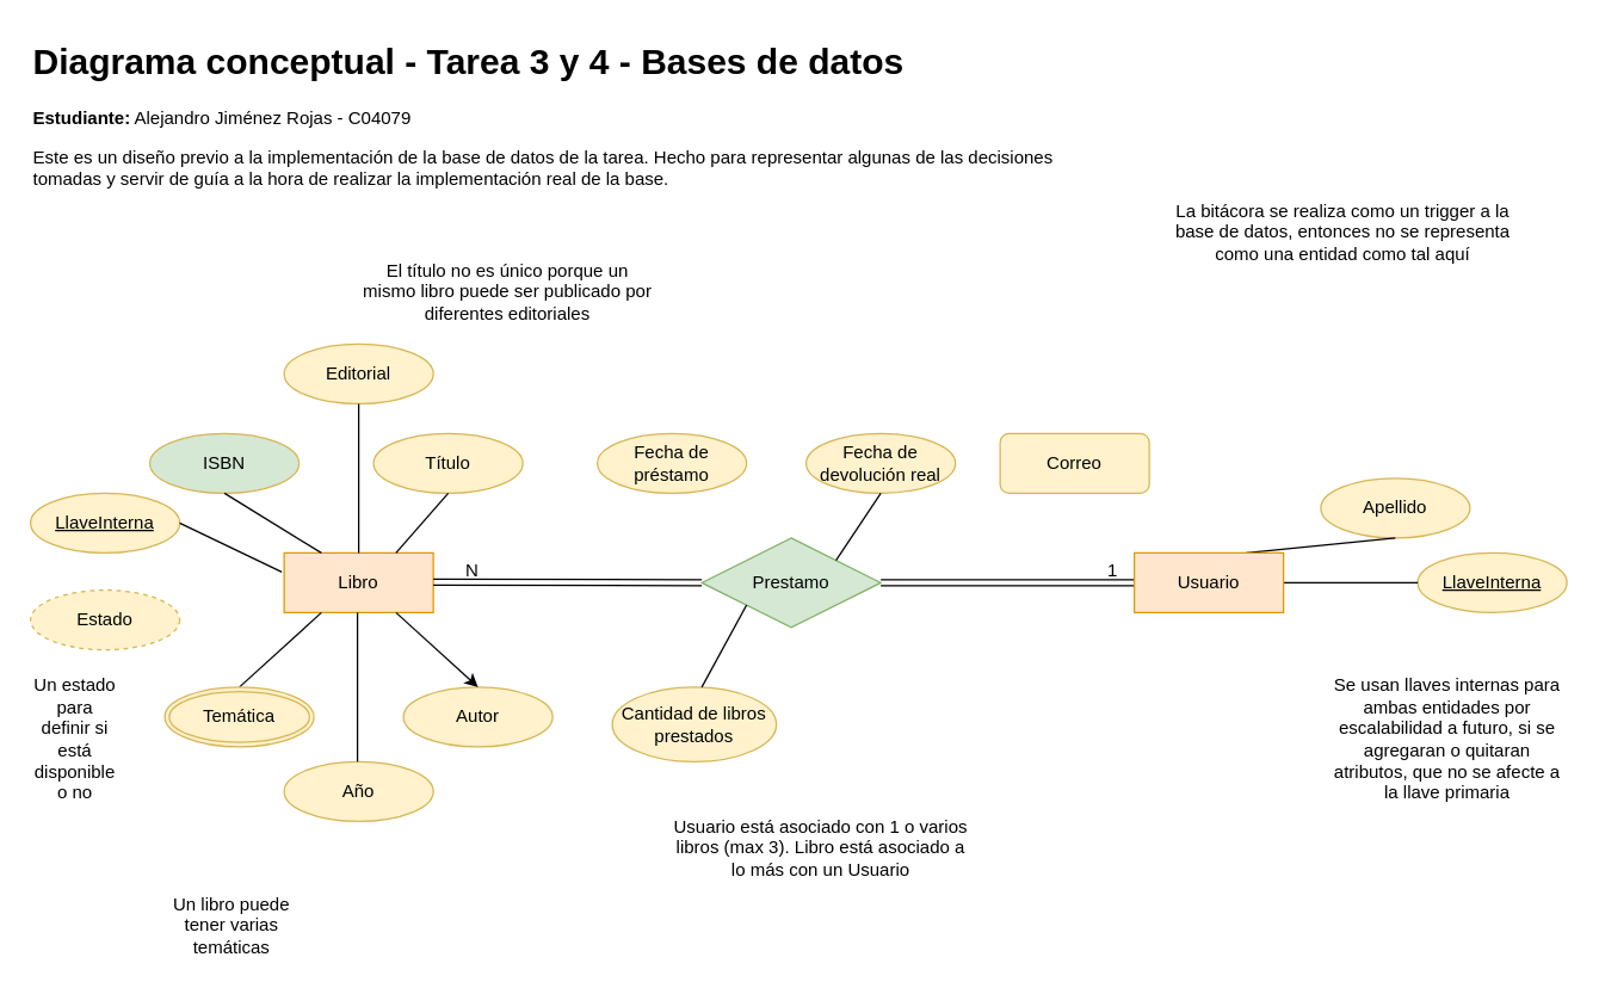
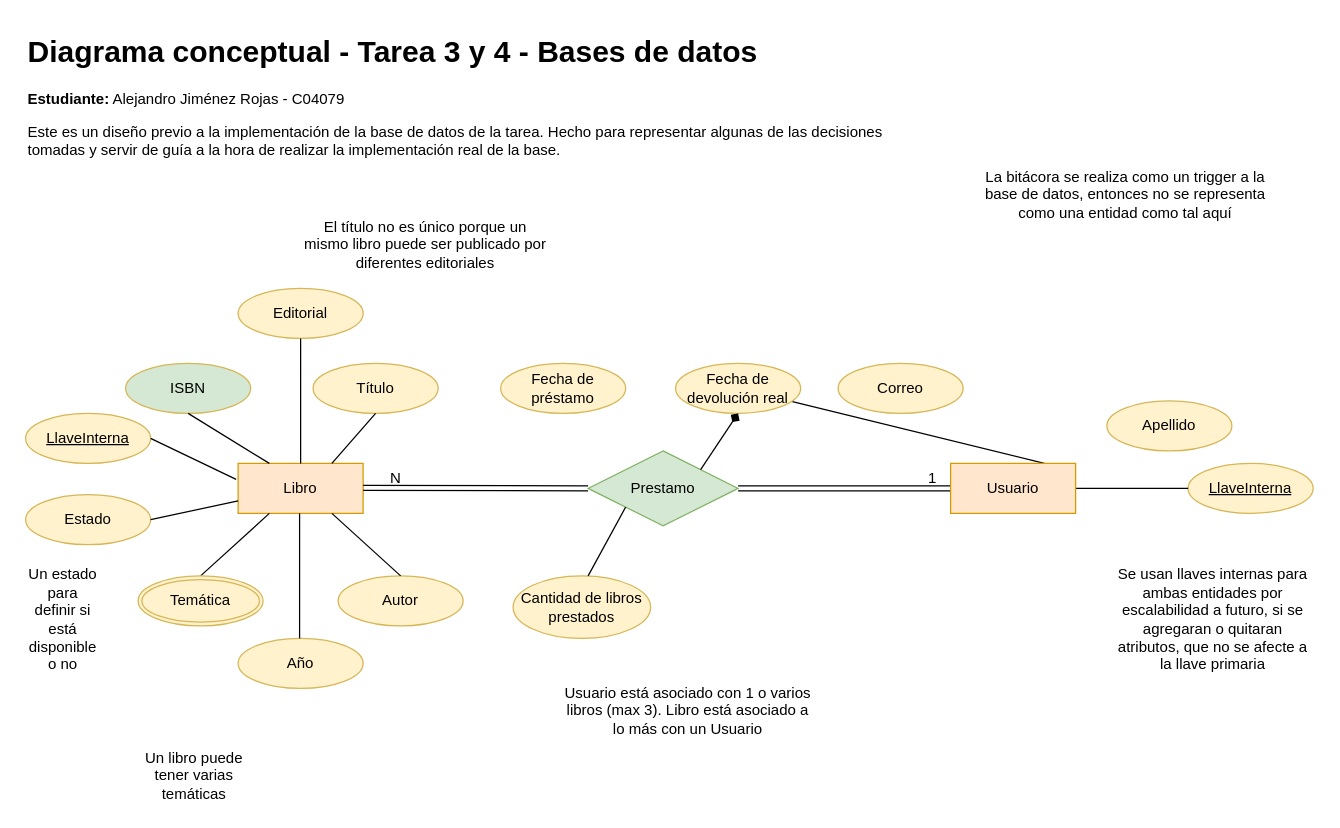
- <mxCell id="16" value="Correo" style="whiteSpace=wrap;html=1;align=center;fillColor=#fff2cc;strokeColor=#d6b656;rounded=1;" parent="1" vertex="1"><mxGeometry x="670" y="290" width="100" height="40" as="geometry" /></mxCell>
+ <mxCell id="16" value="Correo" style="ellipse;whiteSpace=wrap;html=1;align=center;fillColor=#fff2cc;strokeColor=#d6b656;" parent="1" vertex="1"><mxGeometry x="670" y="290" width="100" height="40" as="geometry" /></mxCell>
- <mxCell id="37" value="" style="endArrow=none;html=1;rounded=0;exitX=1;exitY=0;exitDx=0;exitDy=0;entryX=0.5;entryY=1;entryDx=0;entryDy=0;" parent="1" source="35" target="29" edge="1"><mxGeometry relative="1" as="geometry"><mxPoint x="560" y="370" as="sourcePoint" /><mxPoint x="720" y="370" as="targetPoint" /></mxGeometry></mxCell>
+ <mxCell id="37" value="" style="endArrow=diamond;html=1;rounded=0;exitX=1;exitY=0;exitDx=0;exitDy=0;entryX=0.5;entryY=1;entryDx=0;entryDy=0;" parent="1" source="35" target="29" edge="1"><mxGeometry relative="1" as="geometry"><mxPoint x="560" y="370" as="sourcePoint" /><mxPoint x="720" y="370" as="targetPoint" /></mxGeometry></mxCell>
- <mxCell id="19" value="" style="endArrow=none;html=1;rounded=0;entryX=0.5;entryY=1;entryDx=0;entryDy=0;exitX=0.75;exitY=0;exitDx=0;exitDy=0;" parent="1" source="32" target="17" edge="1"><mxGeometry relative="1" as="geometry"><mxPoint x="750" y="370" as="sourcePoint" /><mxPoint x="910" y="370" as="targetPoint" /></mxGeometry></mxCell>
+ <mxCell id="19" value="" style="endArrow=none;html=1;rounded=0;exitX=0.75;exitY=0;exitDx=0;exitDy=0;" parent="1" source="32" target="29" edge="1"><mxGeometry relative="1" as="geometry"><mxPoint x="750" y="370" as="sourcePoint" /><mxPoint x="910" y="370" as="targetPoint" /></mxGeometry></mxCell>
+ <mxCell id="41" value="" style="endArrow=none;html=1;rounded=0;entryX=1;entryY=0.5;entryDx=0;entryDy=0;exitX=0;exitY=0.75;exitDx=0;exitDy=0;" parent="1" source="3" target="40" edge="1"><mxGeometry relative="1" as="geometry"><mxPoint x="170" y="390" as="sourcePoint" /><mxPoint x="170" y="490" as="targetPoint" /></mxGeometry></mxCell>
- <mxCell id="40" value="Estado" style="ellipse;whiteSpace=wrap;html=1;align=center;fillColor=#fff2cc;strokeColor=#d6b656;dashed=1;" parent="1" vertex="1"><mxGeometry x="20" y="395" width="100" height="40" as="geometry" /></mxCell>
+ <mxCell id="40" value="Estado" style="ellipse;whiteSpace=wrap;html=1;align=center;fillColor=#fff2cc;strokeColor=#d6b656;" parent="1" vertex="1"><mxGeometry x="20" y="395" width="100" height="40" as="geometry" /></mxCell>
- <mxCell id="14" value="" style="endArrow=classic;html=1;rounded=0;entryX=0.5;entryY=0;entryDx=0;entryDy=0;exitX=0.75;exitY=1;exitDx=0;exitDy=0;" parent="1" source="3" target="6" edge="1"><mxGeometry relative="1" as="geometry"><mxPoint x="200" y="420" as="sourcePoint" /><mxPoint x="360" y="420" as="targetPoint" /></mxGeometry></mxCell>
+ <mxCell id="14" value="" style="endArrow=none;html=1;rounded=0;entryX=0.5;entryY=0;entryDx=0;entryDy=0;exitX=0.75;exitY=1;exitDx=0;exitDy=0;" parent="1" source="3" target="6" edge="1"><mxGeometry relative="1" as="geometry"><mxPoint x="200" y="420" as="sourcePoint" /><mxPoint x="360" y="420" as="targetPoint" /></mxGeometry></mxCell>
